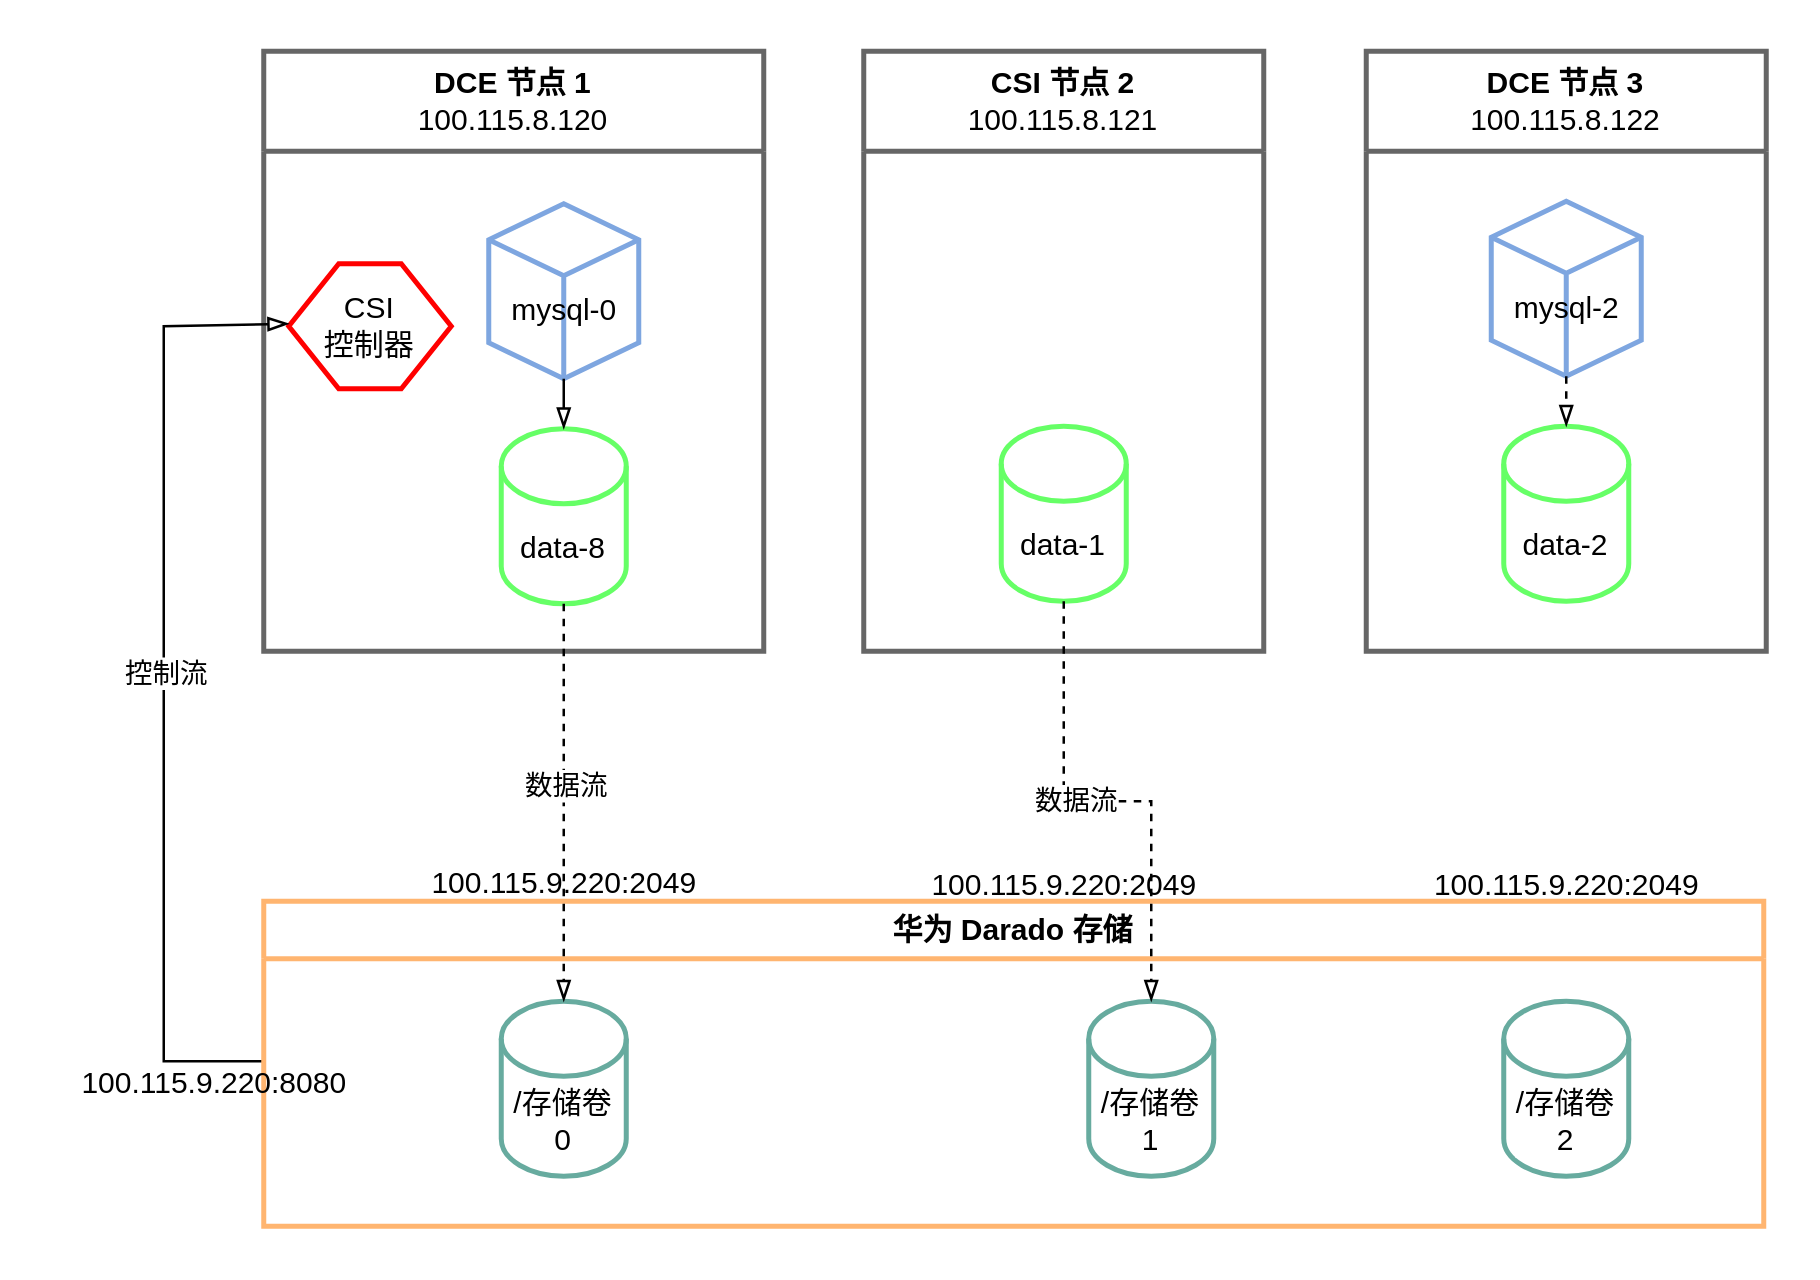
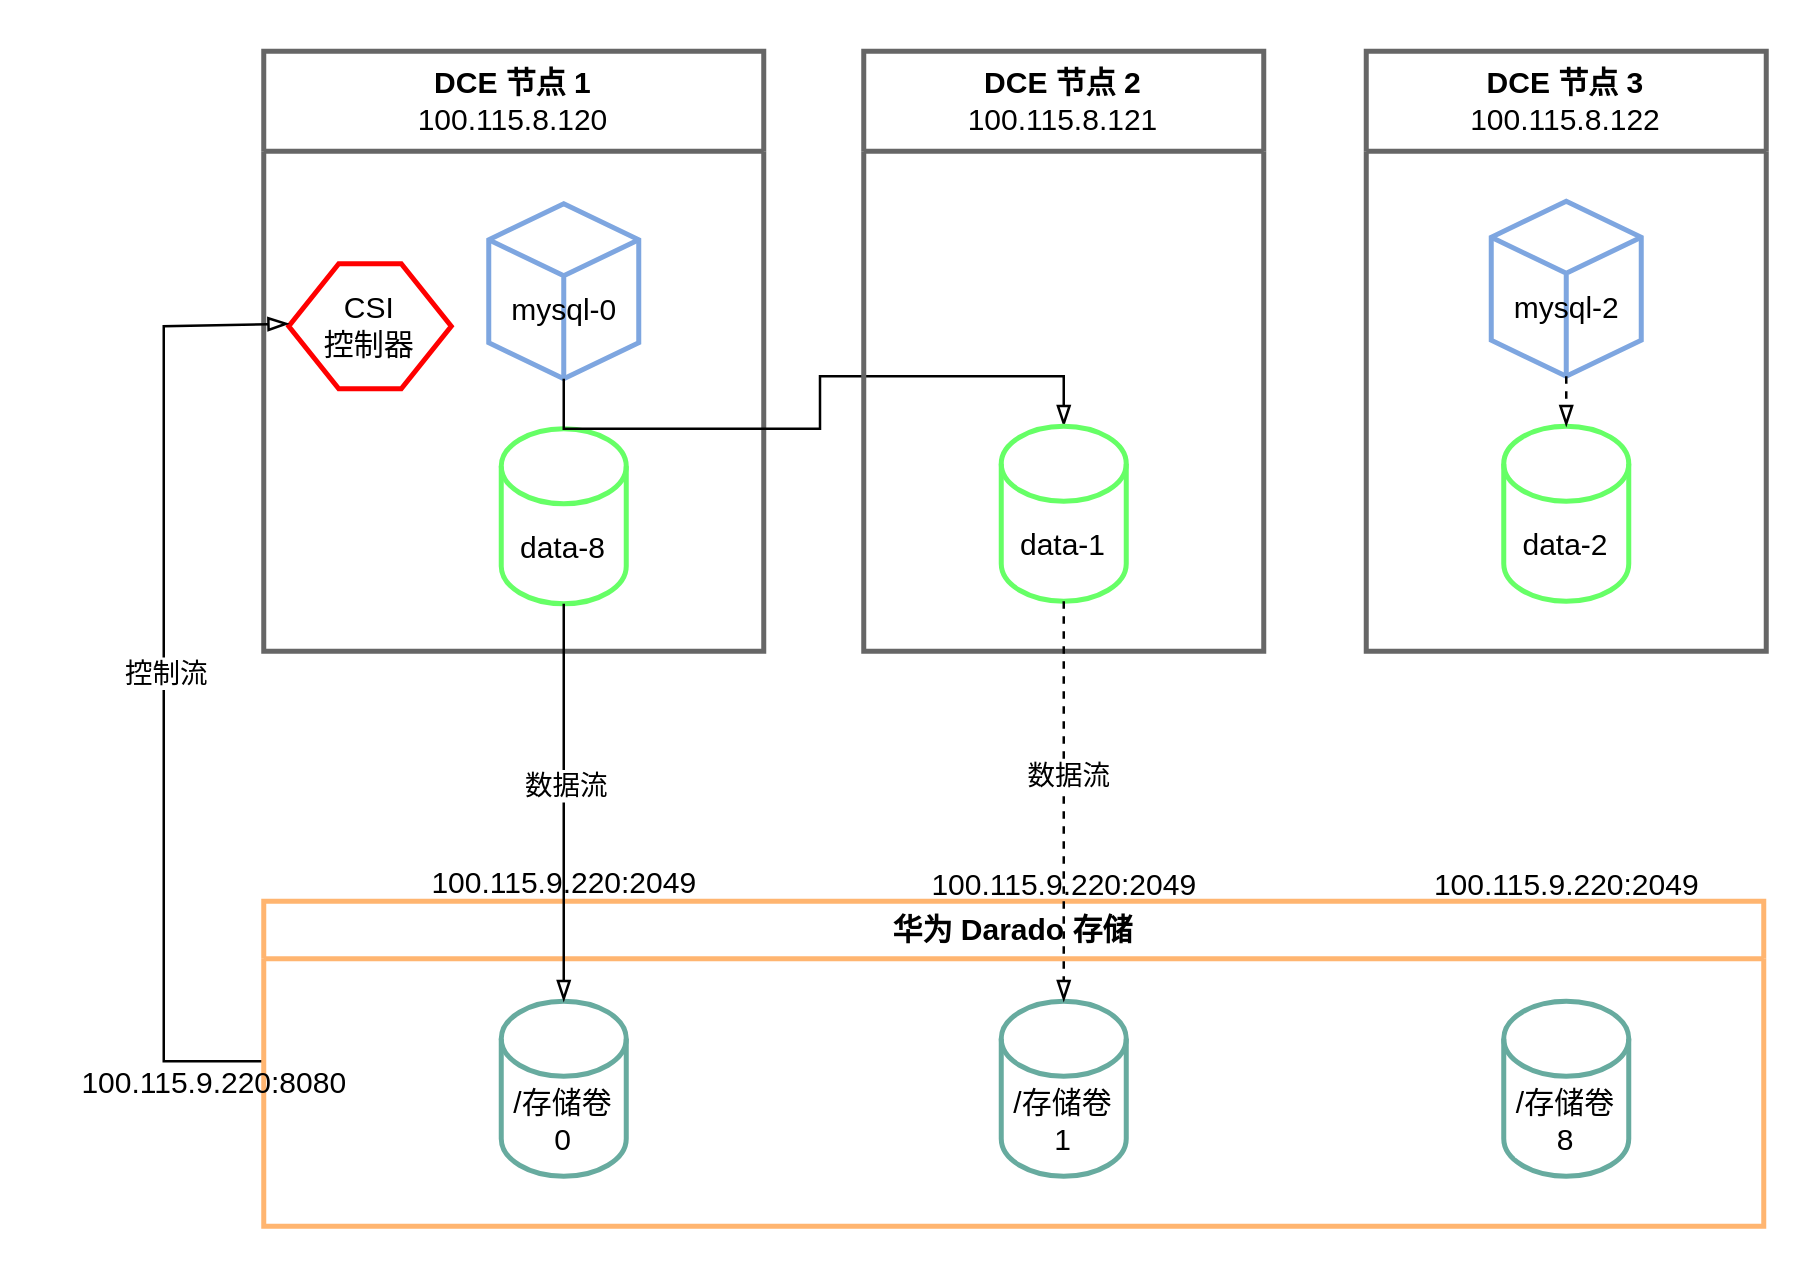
- <mxCell id="7" value="CSI 节点 2&lt;div&gt;&lt;span style=&quot;font-weight: 400;&quot;&gt;100.115.8.121&lt;/span&gt;&lt;/div&gt;" style="swimlane;whiteSpace=wrap;html=1;strokeWidth=2;strokeColor=#666666;startSize=40;" vertex="1" parent="1"><mxGeometry x="345" y="20" width="160" height="240" as="geometry" /></mxCell>
+ <mxCell id="7" value="DCE 节点 2&lt;div&gt;&lt;span style=&quot;font-weight: 400;&quot;&gt;100.115.8.121&lt;/span&gt;&lt;/div&gt;" style="swimlane;whiteSpace=wrap;html=1;strokeWidth=2;strokeColor=#666666;startSize=40;" vertex="1" parent="1"><mxGeometry x="345" y="20" width="160" height="240" as="geometry" /></mxCell>
- <mxCell id="5" style="edgeStyle=orthogonalEdgeStyle;rounded=0;orthogonalLoop=1;jettySize=auto;html=1;exitX=0.5;exitY=1;exitDx=0;exitDy=0;exitPerimeter=0;entryX=0.5;entryY=0;entryDx=0;entryDy=0;entryPerimeter=0;endArrow=blockThin;endFill=0;" edge="1" parent="2" source="3" target="4"><mxGeometry relative="1" as="geometry" /></mxCell>
+ <mxCell id="5" style="edgeStyle=orthogonalEdgeStyle;rounded=0;orthogonalLoop=1;jettySize=auto;html=1;exitX=0.5;exitY=1;exitDx=0;exitDy=0;exitPerimeter=0;endArrow=blockThin;endFill=0;" edge="1" parent="2" source="3" target="8"><mxGeometry relative="1" as="geometry" /></mxCell>
- <mxCell id="19" style="edgeStyle=orthogonalEdgeStyle;rounded=0;orthogonalLoop=1;jettySize=auto;html=1;exitX=0.5;exitY=1;exitDx=0;exitDy=0;exitPerimeter=0;strokeColor=default;align=center;verticalAlign=middle;fontFamily=Helvetica;fontSize=11;fontColor=default;labelBackgroundColor=default;endArrow=blockThin;endFill=0;dashed=1;" edge="1" parent="1" source="4" target="16"><mxGeometry relative="1" as="geometry" /></mxCell>
+ <mxCell id="19" style="edgeStyle=orthogonalEdgeStyle;rounded=0;orthogonalLoop=1;jettySize=auto;html=1;exitX=0.5;exitY=1;exitDx=0;exitDy=0;exitPerimeter=0;strokeColor=default;align=center;verticalAlign=middle;fontFamily=Helvetica;fontSize=11;fontColor=default;labelBackgroundColor=default;endArrow=blockThin;endFill=0;" edge="1" parent="1" source="4" target="16"><mxGeometry relative="1" as="geometry" /></mxCell>
- <mxCell id="17" value="/存储卷&lt;div&gt;1&lt;/div&gt;" style="shape=cylinder3;whiteSpace=wrap;html=1;boundedLbl=1;backgroundOutline=1;size=15;strokeWidth=2;strokeColor=#67AB9F;" vertex="1" parent="15"><mxGeometry x="330" y="40" width="50" height="70" as="geometry" /></mxCell>
+ <mxCell id="17" value="/存储卷&lt;div&gt;1&lt;/div&gt;" style="shape=cylinder3;whiteSpace=wrap;html=1;boundedLbl=1;backgroundOutline=1;size=15;strokeWidth=2;strokeColor=#67AB9F;" vertex="1" parent="15"><mxGeometry x="295" y="40" width="50" height="70" as="geometry" /></mxCell>
- <mxCell id="18" value="/存储卷&lt;div&gt;2&lt;/div&gt;" style="shape=cylinder3;whiteSpace=wrap;html=1;boundedLbl=1;backgroundOutline=1;size=15;strokeWidth=2;strokeColor=#67AB9F;rounded=0;align=center;verticalAlign=middle;fontFamily=Helvetica;fontSize=12;fontColor=default;labelBackgroundColor=default;fillColor=default;" vertex="1" parent="15"><mxGeometry x="496" y="40" width="50" height="70" as="geometry" /></mxCell>
+ <mxCell id="18" value="/存储卷&lt;div&gt;8&lt;/div&gt;" style="shape=cylinder3;whiteSpace=wrap;html=1;boundedLbl=1;backgroundOutline=1;size=15;strokeWidth=2;strokeColor=#67AB9F;rounded=0;align=center;verticalAlign=middle;fontFamily=Helvetica;fontSize=12;fontColor=default;labelBackgroundColor=default;fillColor=default;" vertex="1" parent="15"><mxGeometry x="496" y="40" width="50" height="70" as="geometry" /></mxCell>
